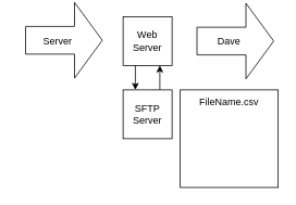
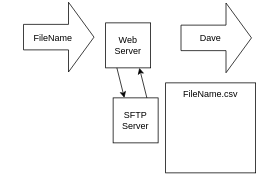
- <mxCell id="5" value="Server" style="text;html=1;strokeColor=none;fillColor=none;align=center;verticalAlign=middle;whiteSpace=wrap;rounded=0;" vertex="1" parent="1"><mxGeometry x="20" y="30" width="100" height="40" as="geometry" /></mxCell>
+ <mxCell id="5" value="FileName" style="text;html=1;strokeColor=none;fillColor=none;align=center;verticalAlign=middle;whiteSpace=wrap;rounded=0;" vertex="1" parent="1"><mxGeometry x="20" y="30" width="100" height="40" as="geometry" /></mxCell>
- <mxCell id="3" value="Web&lt;br&gt;Server" style="text;html=1;strokeColor=#000000;fillColor=#ffffff;align=center;verticalAlign=middle;whiteSpace=wrap;rounded=0;fontFamily=Helvetica;fontSize=12;fontColor=#000000;" vertex="1" parent="1"><mxGeometry x="150" y="20" width="60" height="60" as="geometry" /></mxCell>
+ <mxCell id="3" value="Web&lt;br&gt;Server" style="text;html=1;strokeColor=#000000;fillColor=#ffffff;align=center;verticalAlign=middle;whiteSpace=wrap;rounded=0;fontFamily=Helvetica;fontSize=12;fontColor=#000000;" vertex="1" parent="1"><mxGeometry x="140" y="30" width="60" height="60" as="geometry" /></mxCell>
- <mxCell id="4" value="SFTP&lt;br&gt;Server" style="text;html=1;strokeColor=#000000;fillColor=#ffffff;align=center;verticalAlign=middle;whiteSpace=wrap;rounded=0;fontFamily=Helvetica;fontSize=12;fontColor=#000000;" vertex="1" parent="1"><mxGeometry x="150" y="110" width="60" height="60" as="geometry" /></mxCell>
+ <mxCell id="4" value="SFTP&lt;br&gt;Server" style="text;html=1;strokeColor=#000000;fillColor=#ffffff;align=center;verticalAlign=middle;whiteSpace=wrap;rounded=0;fontFamily=Helvetica;fontSize=12;fontColor=#000000;" vertex="1" parent="1"><mxGeometry x="150" y="130" width="60" height="60" as="geometry" /></mxCell>
